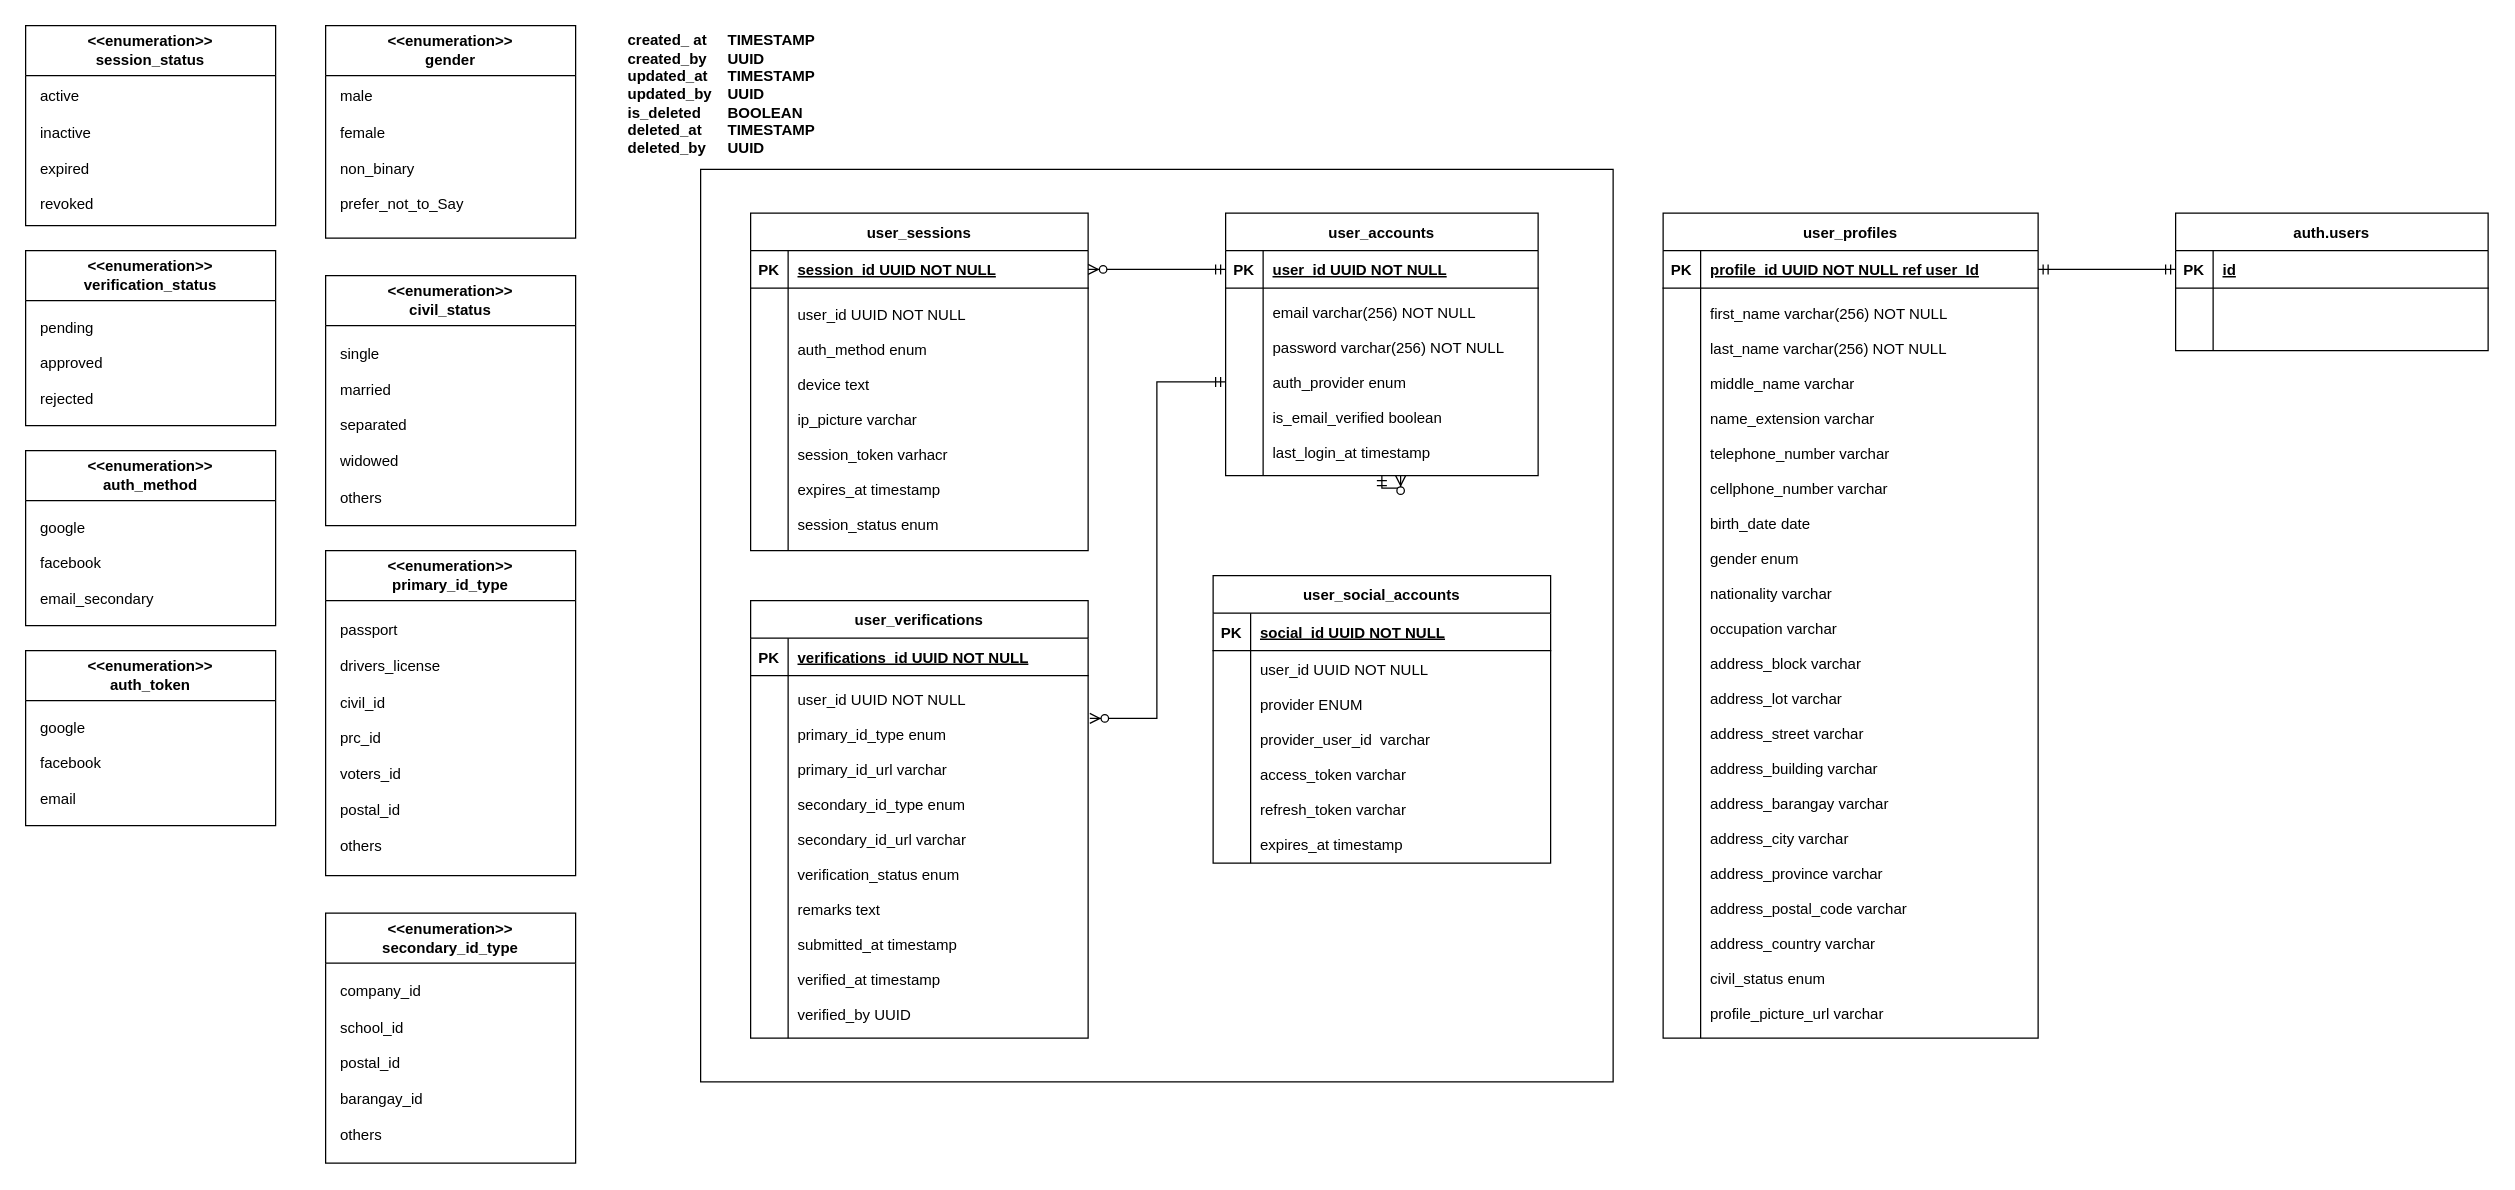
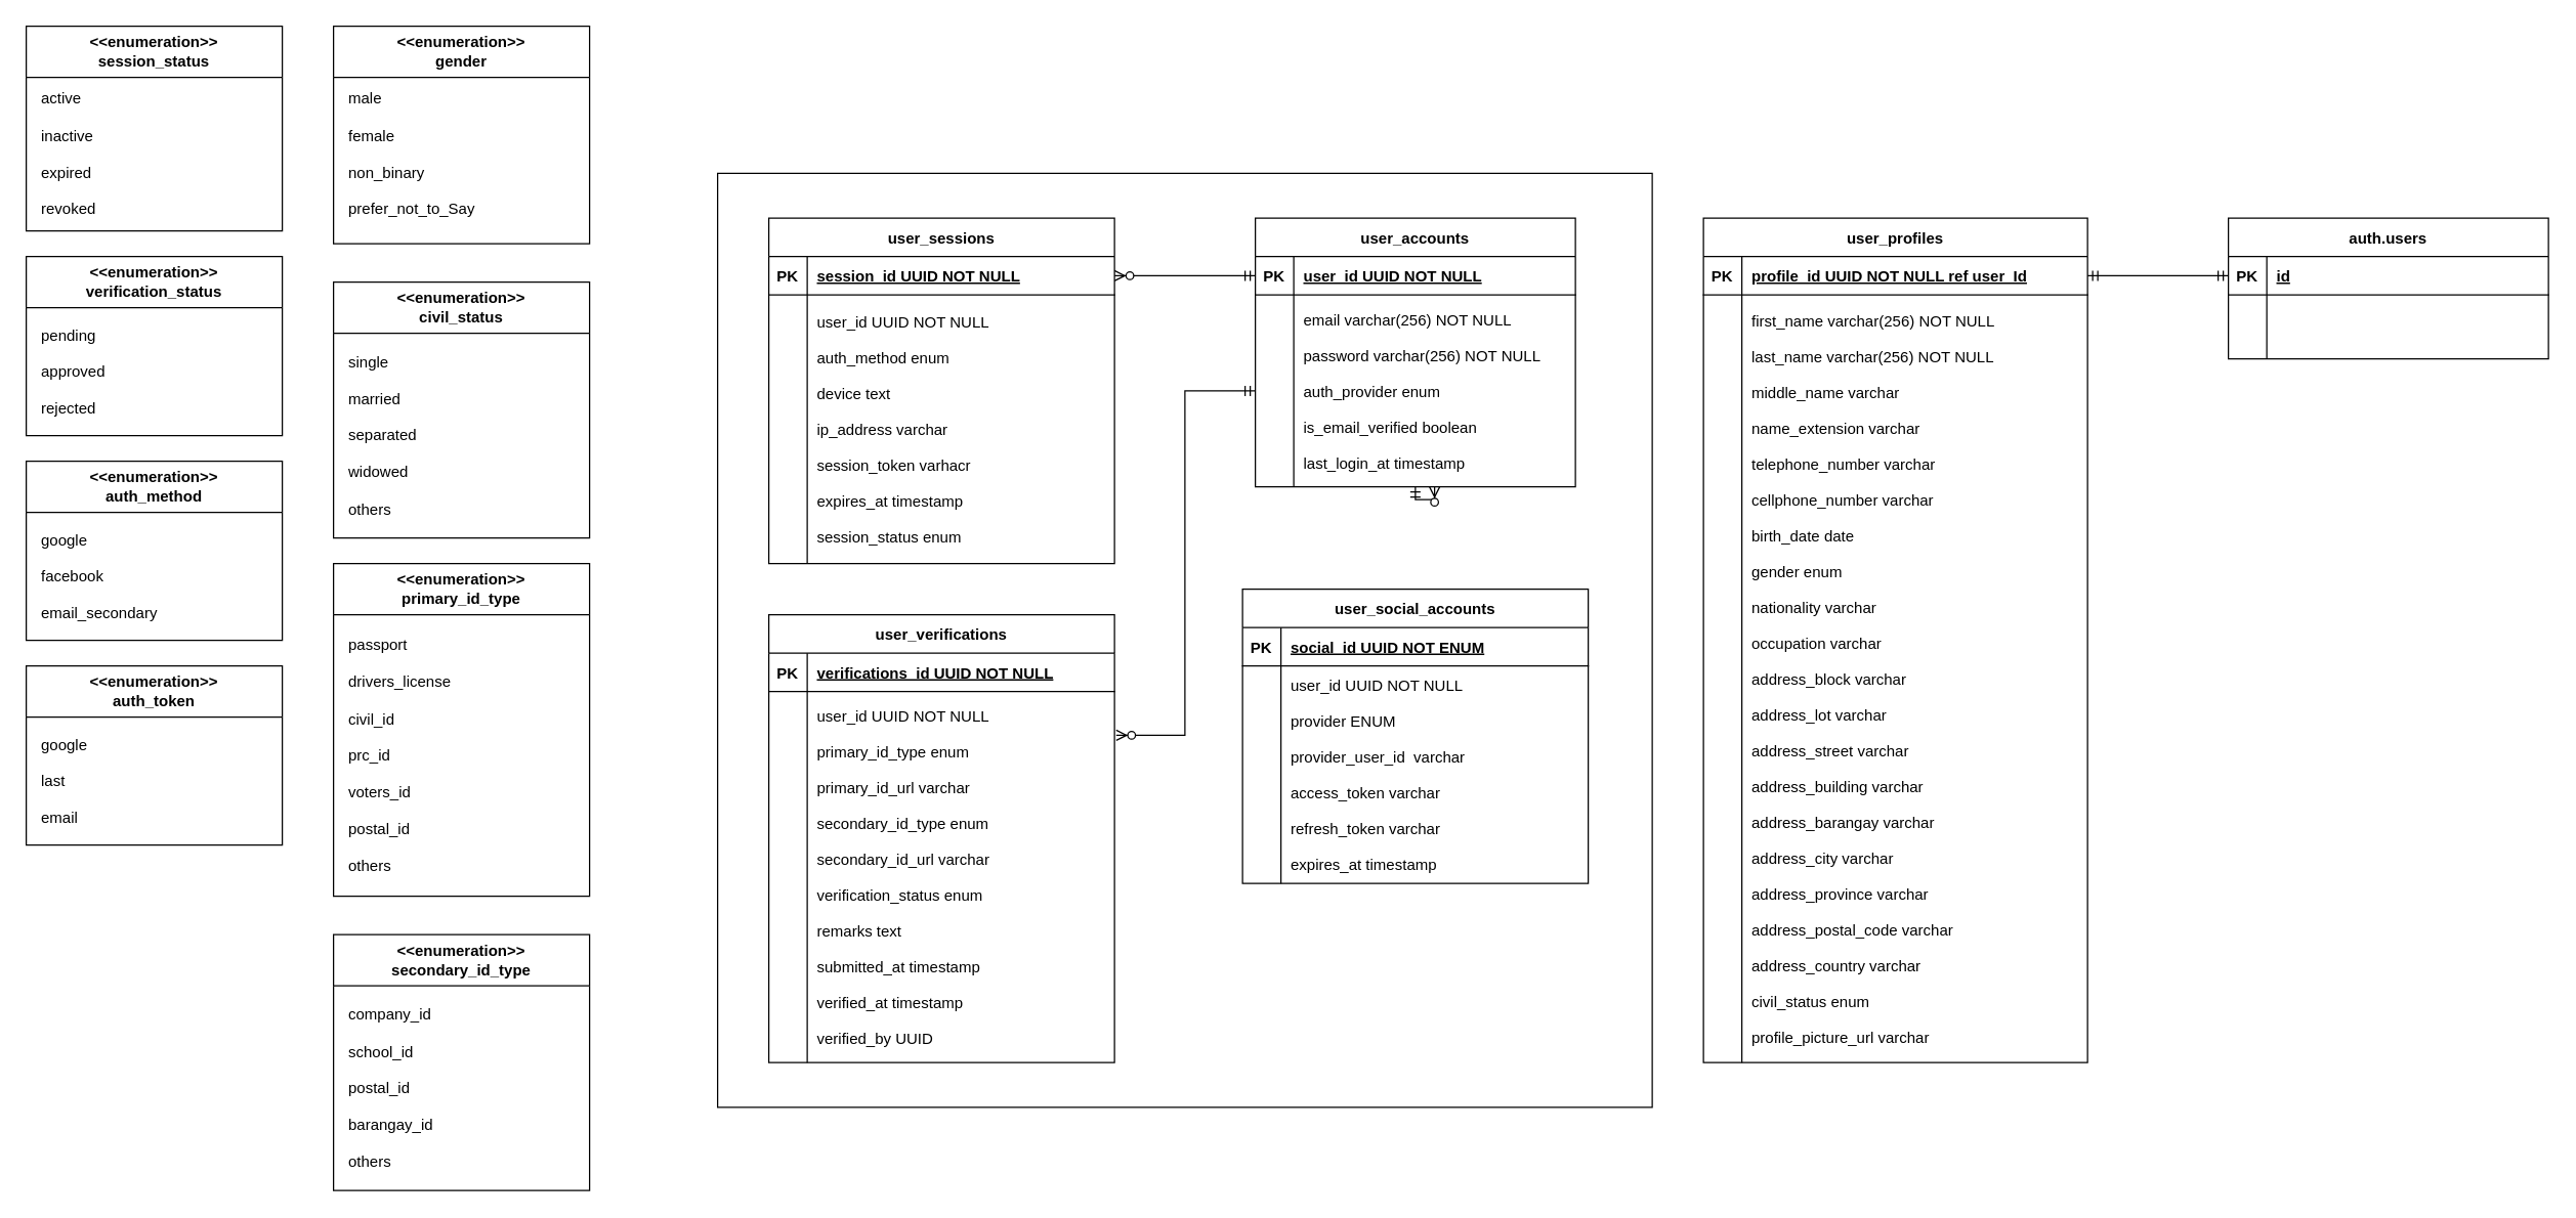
- <mxCell id="17" value="&lt;b&gt;created_ at&lt;span style=&quot;white-space: pre;&quot;&gt;&#09;&lt;/span&gt;TIMESTAMP&lt;/b&gt;&lt;div style=&quot;&quot;&gt;&lt;b&gt;created_by&lt;span style=&quot;white-space: pre;&quot;&gt;&#09;&lt;/span&gt;UUID&lt;/b&gt;&lt;/div&gt;&lt;div style=&quot;&quot;&gt;&lt;b&gt;updated_at&lt;span style=&quot;white-space: pre;&quot;&gt;&#09;&lt;/span&gt;TIMESTAMP&lt;/b&gt;&lt;/div&gt;&lt;div style=&quot;&quot;&gt;&lt;b&gt;updated_by&lt;span style=&quot;white-space: pre;&quot;&gt;&#09;&lt;/span&gt;UUID&lt;/b&gt;&lt;/div&gt;&lt;div style=&quot;&quot;&gt;&lt;b&gt;is_deleted&lt;span style=&quot;white-space: pre;&quot;&gt;&#09;&lt;/span&gt;BOOLEAN&lt;/b&gt;&lt;/div&gt;&lt;div style=&quot;&quot;&gt;&lt;b&gt;deleted_at&lt;span style=&quot;white-space: pre;&quot;&gt;&#09;&lt;/span&gt;TIMESTAMP&lt;/b&gt;&lt;/div&gt;&lt;div style=&quot;&quot;&gt;&lt;b&gt;deleted_by&lt;span style=&quot;white-space: pre;&quot;&gt;&#09;&lt;/span&gt;UUID&lt;/b&gt;&lt;b style=&quot;background-color: initial;&quot;&gt;&amp;nbsp;&lt;/b&gt;&lt;/div&gt;" style="text;html=1;align=left;verticalAlign=middle;resizable=0;points=[];autosize=1;strokeColor=none;fillColor=none;" parent="1" vertex="1"><mxGeometry x="500" y="20" width="170" height="110" as="geometry" /></mxCell>
- <mxCell id="31" value="user_id UUID NOT NULL&#10;&#10;auth_method enum&#10;&#10;device text&#10;&#10;ip_picture varchar&#10;&#10;session_token varhacr&#10;&#10;expires_at timestamp&#10;&#10;session_status enum" style="shape=partialRectangle;overflow=hidden;connectable=0;fillColor=none;top=0;left=0;bottom=0;right=0;align=left;spacingLeft=6;" parent="29" vertex="1"><mxGeometry x="30" width="240" height="210" as="geometry"><mxRectangle width="240" height="210" as="alternateBounds" /></mxGeometry></mxCell>
+ <mxCell id="31" value="user_id UUID NOT NULL&#10;&#10;auth_method enum&#10;&#10;device text&#10;&#10;ip_address varchar&#10;&#10;session_token varhacr&#10;&#10;expires_at timestamp&#10;&#10;session_status enum" style="shape=partialRectangle;overflow=hidden;connectable=0;fillColor=none;top=0;left=0;bottom=0;right=0;align=left;spacingLeft=6;" parent="29" vertex="1"><mxGeometry x="30" width="240" height="210" as="geometry"><mxRectangle width="240" height="210" as="alternateBounds" /></mxGeometry></mxCell>
- <mxCell id="21" value="social_id UUID NOT NULL" style="shape=partialRectangle;overflow=hidden;connectable=0;fillColor=none;top=0;left=0;bottom=0;right=0;align=left;spacingLeft=6;fontStyle=5;" parent="19" vertex="1"><mxGeometry x="30" width="240" height="30" as="geometry"><mxRectangle width="240" height="30" as="alternateBounds" /></mxGeometry></mxCell>
+ <mxCell id="21" value="social_id UUID NOT ENUM" style="shape=partialRectangle;overflow=hidden;connectable=0;fillColor=none;top=0;left=0;bottom=0;right=0;align=left;spacingLeft=6;fontStyle=5;" parent="19" vertex="1"><mxGeometry x="30" width="240" height="30" as="geometry"><mxRectangle width="240" height="30" as="alternateBounds" /></mxGeometry></mxCell>
- <mxCell id="57" value="google&lt;div&gt;&lt;br&gt;&lt;/div&gt;&lt;div&gt;facebook&lt;/div&gt;&lt;div&gt;&lt;br&gt;&lt;/div&gt;&lt;div&gt;email&lt;/div&gt;" style="whiteSpace=wrap;html=1;strokeColor=none;align=left;" parent="56" vertex="1"><mxGeometry x="10" y="60" width="180" height="60" as="geometry" /></mxCell>
+ <mxCell id="57" value="google&lt;div&gt;&lt;br&gt;&lt;/div&gt;&lt;div&gt;last&lt;/div&gt;&lt;div&gt;&lt;br&gt;&lt;/div&gt;&lt;div&gt;email&lt;/div&gt;" style="whiteSpace=wrap;html=1;strokeColor=none;align=left;" parent="56" vertex="1"><mxGeometry x="10" y="60" width="180" height="60" as="geometry" /></mxCell>
